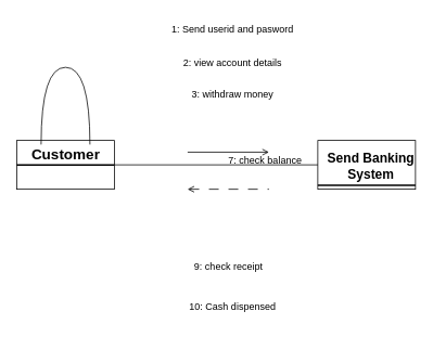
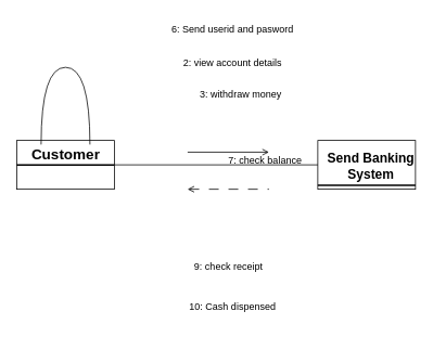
- <mxCell id="10" value="1: Send userid and pasword" style="text;html=1;align=center;verticalAlign=middle;resizable=0;points=[];autosize=1;strokeColor=none;fillColor=none;" vertex="1" parent="1"><mxGeometry x="200" y="20" width="170" height="30" as="geometry" /></mxCell>
+ <mxCell id="10" value="6: Send userid and pasword" style="text;html=1;align=center;verticalAlign=middle;resizable=0;points=[];autosize=1;strokeColor=none;fillColor=none;" vertex="1" parent="1"><mxGeometry x="200" y="20" width="170" height="30" as="geometry" /></mxCell>
- <mxCell id="12" value="3: withdraw money" style="text;html=1;align=center;verticalAlign=middle;resizable=0;points=[];autosize=1;strokeColor=none;fillColor=none;" vertex="1" parent="1"><mxGeometry x="225" y="99.5" width="120" height="30" as="geometry" /></mxCell>
+ <mxCell id="12" value="3: withdraw money" style="text;html=1;align=center;verticalAlign=middle;resizable=0;points=[];autosize=1;strokeColor=none;fillColor=none;" vertex="1" parent="1"><mxGeometry x="235" y="99.5" width="120" height="30" as="geometry" /></mxCell>
